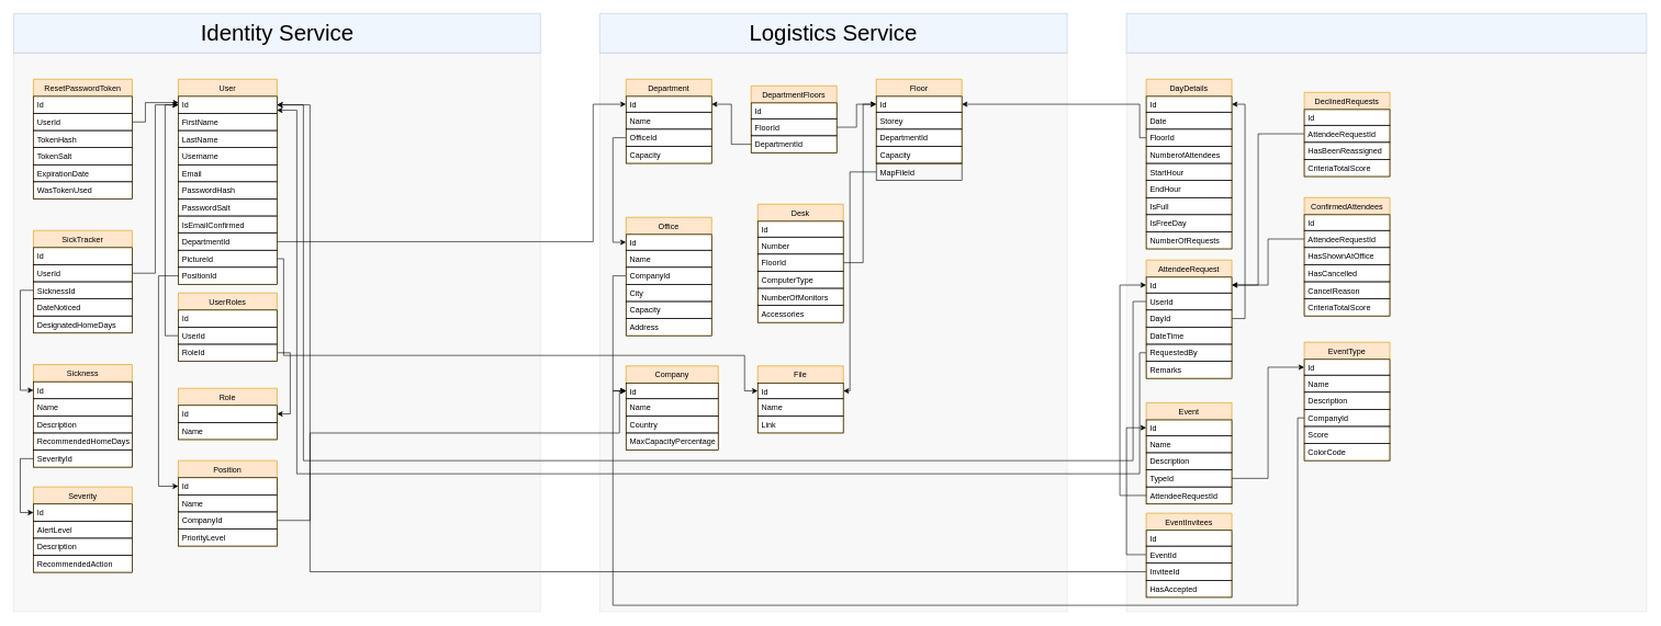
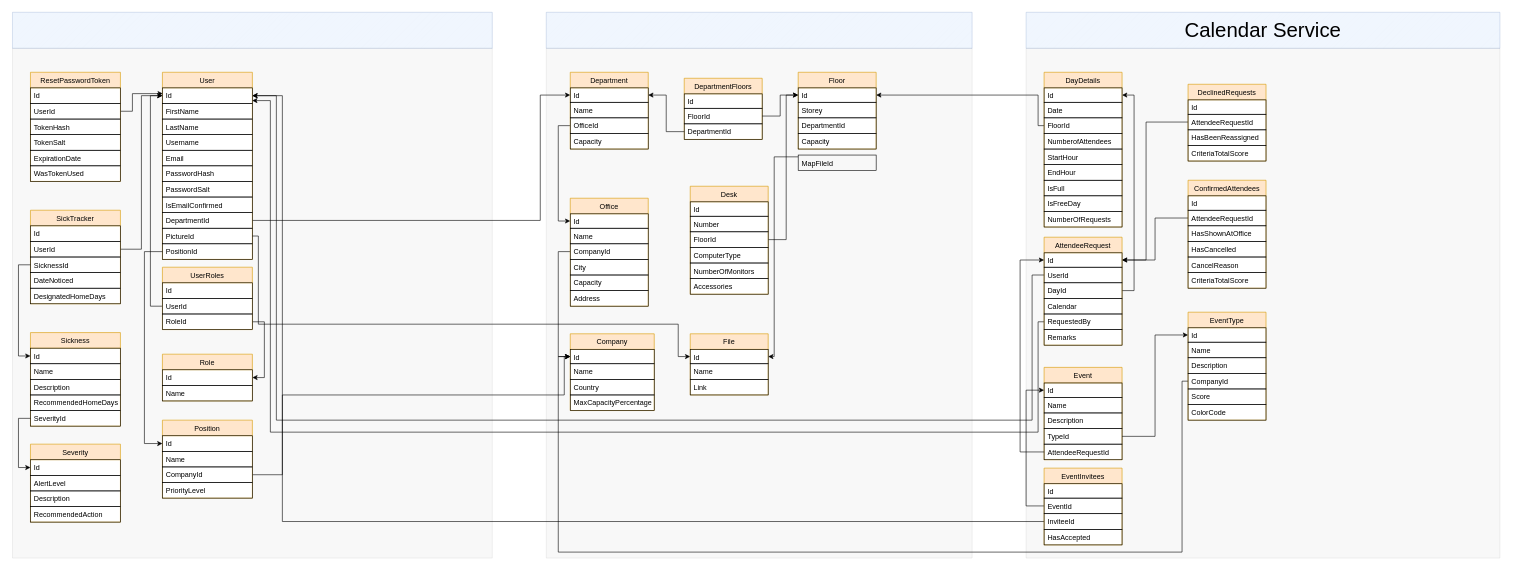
- <mxCell id="6" value="Identity Service" style="text;html=1;strokeColor=none;fillColor=none;align=center;verticalAlign=middle;whiteSpace=wrap;rounded=0;fontSize=34;opacity=40;" parent="1" vertex="1"><mxGeometry x="302.5" y="40" width="235" height="20" as="geometry" /></mxCell>
- <mxCell id="9" value="Logistics Service" style="text;html=1;strokeColor=none;fillColor=none;align=center;verticalAlign=middle;whiteSpace=wrap;rounded=0;fontSize=34;opacity=40;" parent="1" vertex="1"><mxGeometry x="1085" y="40" width="360" height="20" as="geometry" /></mxCell>
+ <mxCell id="15" value="Calendar Service" style="text;html=1;strokeColor=none;fillColor=none;align=center;verticalAlign=middle;whiteSpace=wrap;rounded=0;fontSize=34;opacity=40;" parent="1" vertex="1"><mxGeometry x="1945" y="40" width="320" height="20" as="geometry" /></mxCell>
- <mxCell id="147" value="MapFileId" style="text;fillColor=none;align=left;verticalAlign=top;spacingLeft=4;spacingRight=4;overflow=hidden;rotatable=0;points=[[0,0.5],[1,0.5]];portConstraint=eastwest;strokeColor=#000000;" parent="1" vertex="1"><mxGeometry x="1330" y="248" width="130" height="26" as="geometry" /></mxCell>
+ <mxCell id="147" value="MapFileId" style="text;fillColor=none;align=left;verticalAlign=top;spacingLeft=4;spacingRight=4;overflow=hidden;rotatable=0;points=[[0,0.5],[1,0.5]];portConstraint=eastwest;strokeColor=#000000;" parent="1" vertex="1"><mxGeometry x="1330" y="258" width="130" height="26" as="geometry" /></mxCell>
- <mxCell id="88" value="DateTime" style="text;fillColor=none;align=left;verticalAlign=top;spacingLeft=4;spacingRight=4;overflow=hidden;rotatable=0;points=[[0,0.5],[1,0.5]];portConstraint=eastwest;strokeColor=#000000;" parent="84" vertex="1"><mxGeometry y="102" width="130" height="26" as="geometry" /></mxCell>
+ <mxCell id="88" value="Calendar" style="text;fillColor=none;align=left;verticalAlign=top;spacingLeft=4;spacingRight=4;overflow=hidden;rotatable=0;points=[[0,0.5],[1,0.5]];portConstraint=eastwest;strokeColor=#000000;" parent="84" vertex="1"><mxGeometry y="102" width="130" height="26" as="geometry" /></mxCell>
